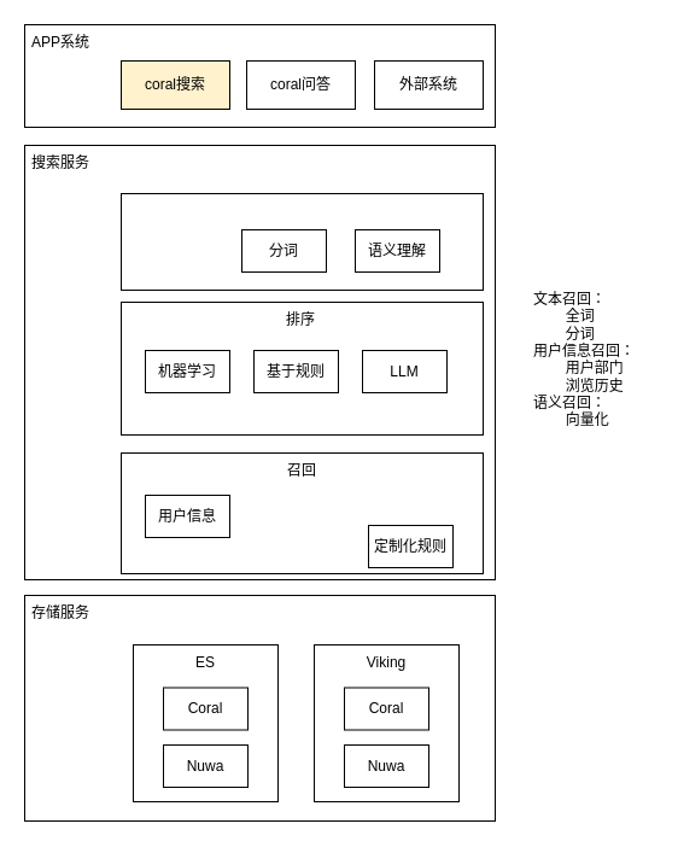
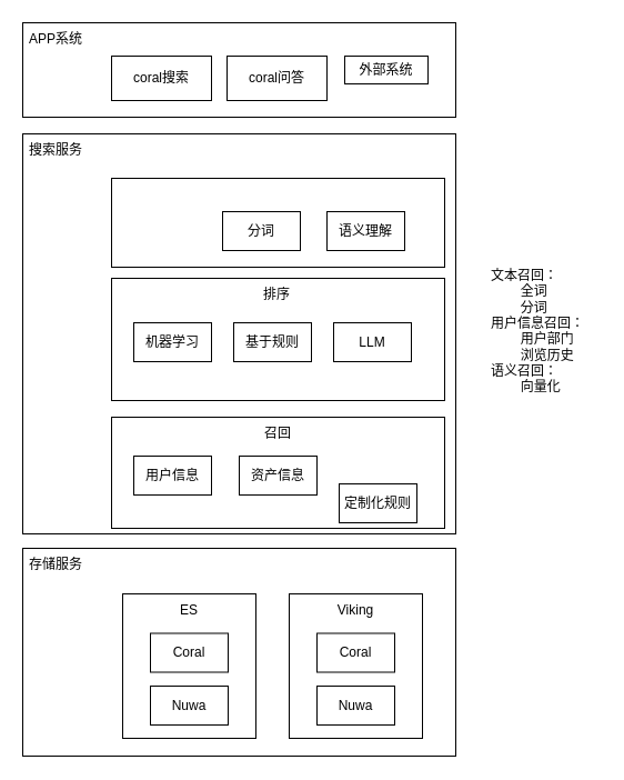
- <mxCell id="6" value="coral搜索" style="rounded=0;whiteSpace=wrap;html=1;fillColor=#fff2cc;" parent="1" vertex="1"><mxGeometry x="100" y="50" width="90" height="40" as="geometry" /></mxCell>
+ <mxCell id="6" value="coral搜索" style="rounded=0;whiteSpace=wrap;html=1;" parent="1" vertex="1"><mxGeometry x="100" y="50" width="90" height="40" as="geometry" /></mxCell>
- <mxCell id="8" value="外部系统" style="rounded=0;whiteSpace=wrap;html=1;" parent="1" vertex="1"><mxGeometry x="310" y="50" width="90" height="40" as="geometry" /></mxCell>
+ <mxCell id="8" value="外部系统" style="rounded=0;whiteSpace=wrap;html=1;" parent="1" vertex="1"><mxGeometry x="310" y="50" width="75" height="25" as="geometry" /></mxCell>
+ <mxCell id="13" value="资产信息" style="rounded=0;whiteSpace=wrap;html=1;" parent="1" vertex="1"><mxGeometry x="215" y="410" width="70" height="35" as="geometry" /></mxCell>
